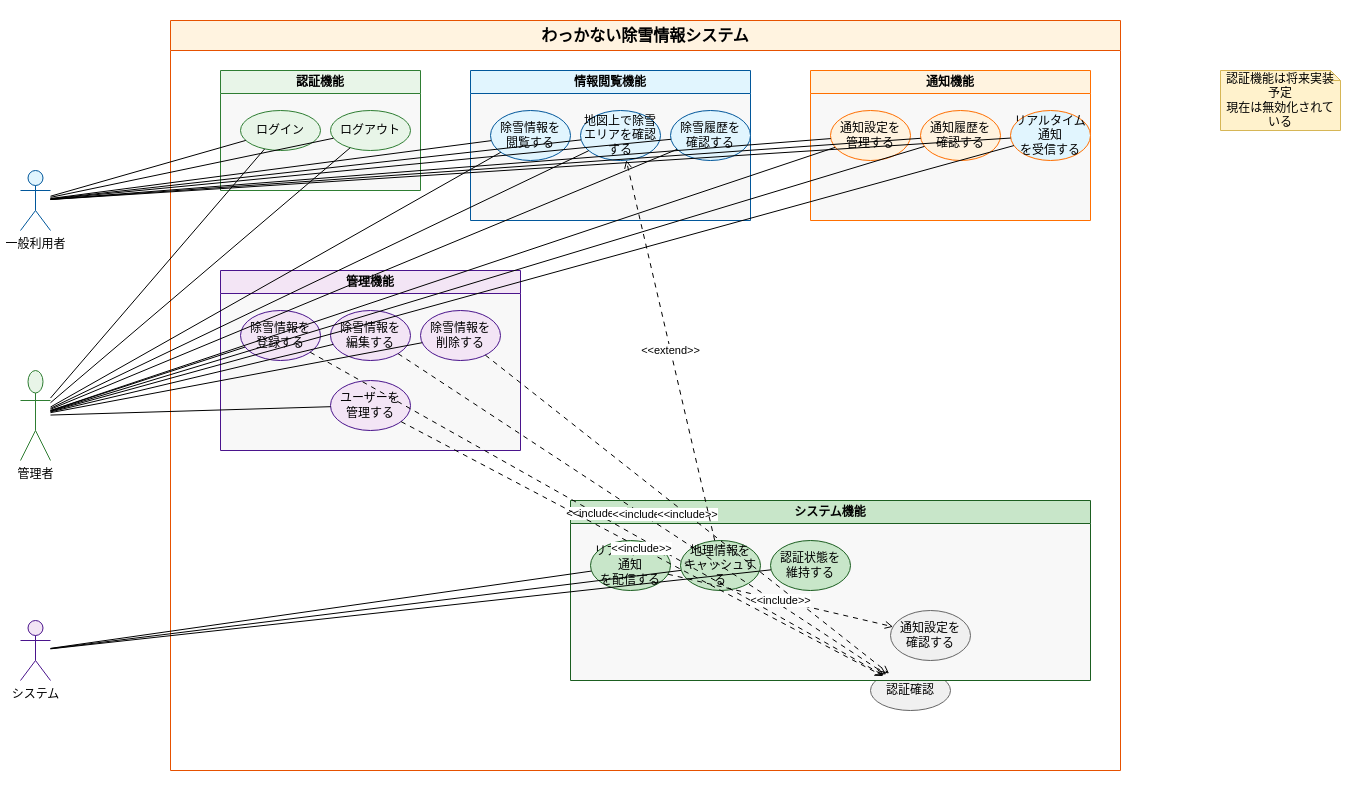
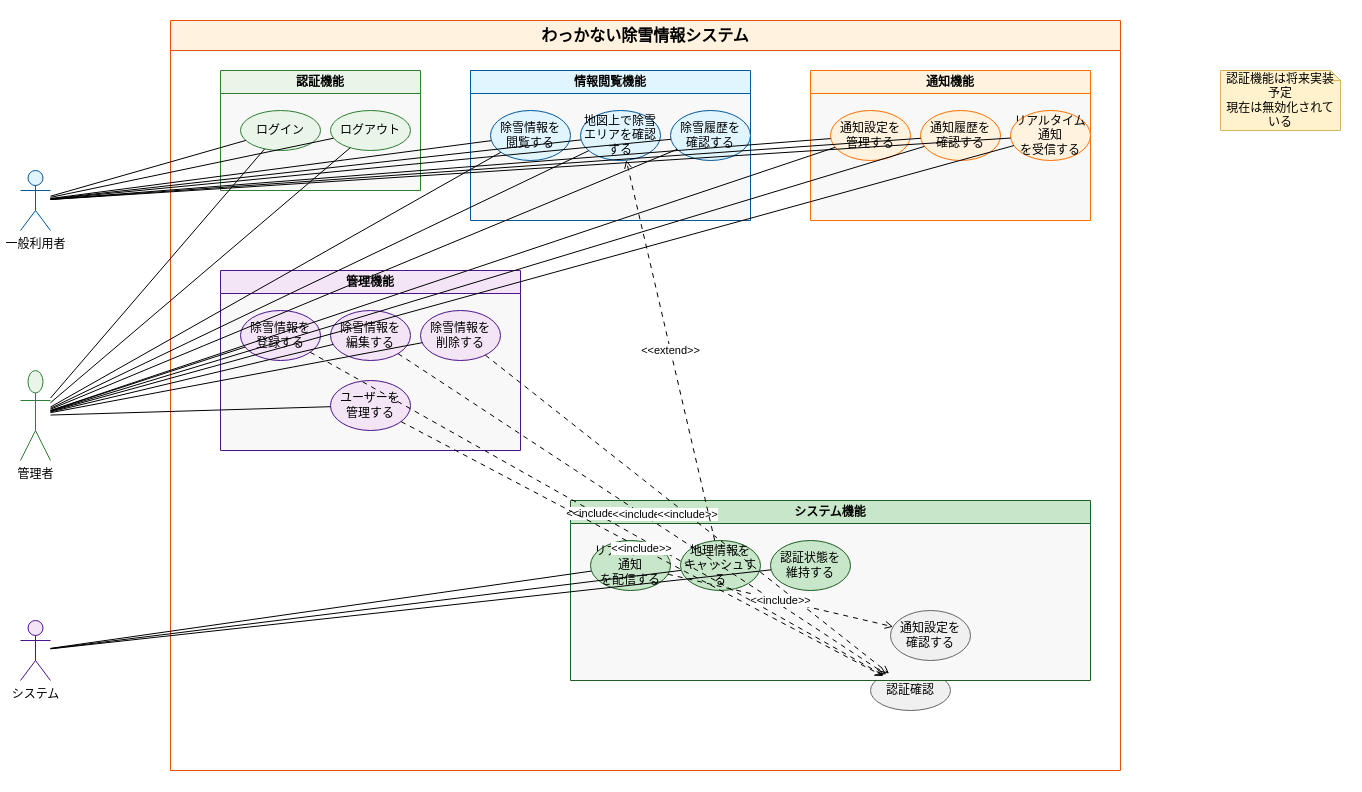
- <mxCell id="17" value="リアルタイム通知&lt;br&gt;を受信する" style="ellipse;whiteSpace=wrap;html=1;fillColor=#e1f5fe;strokeColor=#ff6f00;" parent="14" vertex="1"><mxGeometry x="200" y="40" width="80" height="50" as="geometry" /></mxCell>
+ <mxCell id="17" value="リアルタイム通知&lt;br&gt;を受信する" style="ellipse;whiteSpace=wrap;html=1;fillColor=#fff3e0;strokeColor=#ff6f00;" parent="14" vertex="1"><mxGeometry x="200" y="40" width="80" height="50" as="geometry" /></mxCell>
